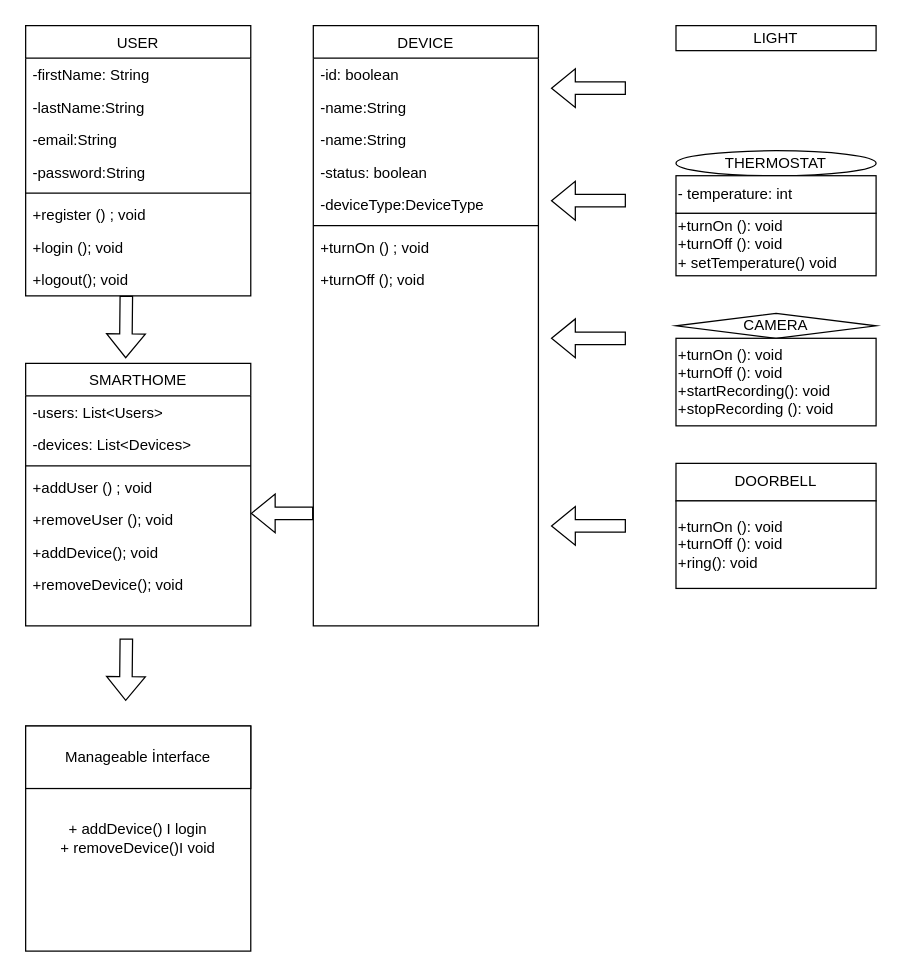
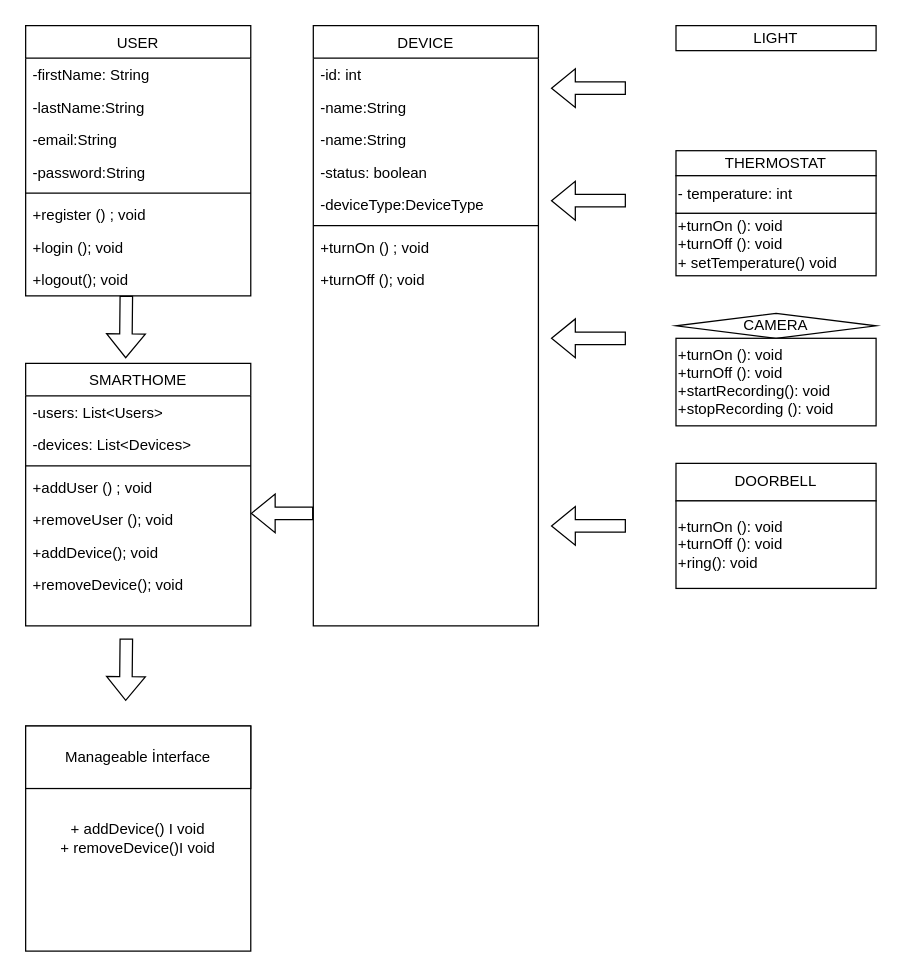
- <mxCell id="12" value="-id: boolean" style="text;align=left;verticalAlign=top;spacingLeft=4;spacingRight=4;overflow=hidden;rotatable=0;points=[[0,0.5],[1,0.5]];portConstraint=eastwest;html=1;" vertex="1" parent="11"><mxGeometry y="26" width="180" height="26" as="geometry" /></mxCell>
+ <mxCell id="12" value="-id: int" style="text;align=left;verticalAlign=top;spacingLeft=4;spacingRight=4;overflow=hidden;rotatable=0;points=[[0,0.5],[1,0.5]];portConstraint=eastwest;html=1;" vertex="1" parent="11"><mxGeometry y="26" width="180" height="26" as="geometry" /></mxCell>
- <mxCell id="29" value="THERMOSTAT" style="ellipse;whiteSpace=wrap;html=1;" vertex="1" parent="1"><mxGeometry x="540" y="120" width="160" height="20" as="geometry" /></mxCell>
+ <mxCell id="29" value="THERMOSTAT" style="rounded=0;whiteSpace=wrap;html=1;" vertex="1" parent="1"><mxGeometry x="540" y="120" width="160" height="20" as="geometry" /></mxCell>
- <mxCell id="39" value="+ &lt;span class=&quot;hljs-built_in&quot;&gt;addDevice&lt;/span&gt;() I login&lt;div&gt;&lt;span style=&quot;background-color: initial;&quot;&gt;+ &lt;/span&gt;&lt;span style=&quot;background-color: initial;&quot; class=&quot;hljs-built_in&quot;&gt;removeDevice&lt;/span&gt;&lt;span style=&quot;background-color: initial;&quot;&gt;()I void&lt;/span&gt;&lt;/div&gt;" style="whiteSpace=wrap;html=1;aspect=fixed;" vertex="1" parent="1"><mxGeometry x="20" y="580" width="180" height="180" as="geometry" /></mxCell>
+ <mxCell id="39" value="+ &lt;span class=&quot;hljs-built_in&quot;&gt;addDevice&lt;/span&gt;() I void&lt;div&gt;&lt;span style=&quot;background-color: initial;&quot;&gt;+ &lt;/span&gt;&lt;span style=&quot;background-color: initial;&quot; class=&quot;hljs-built_in&quot;&gt;removeDevice&lt;/span&gt;&lt;span style=&quot;background-color: initial;&quot;&gt;()I void&lt;/span&gt;&lt;/div&gt;" style="whiteSpace=wrap;html=1;aspect=fixed;" vertex="1" parent="1"><mxGeometry x="20" y="580" width="180" height="180" as="geometry" /></mxCell>
